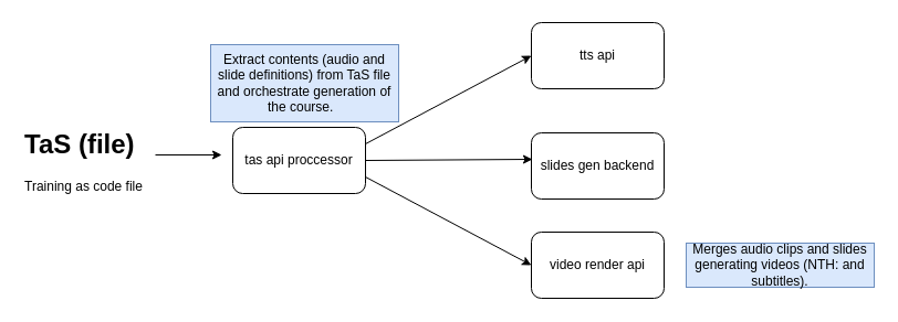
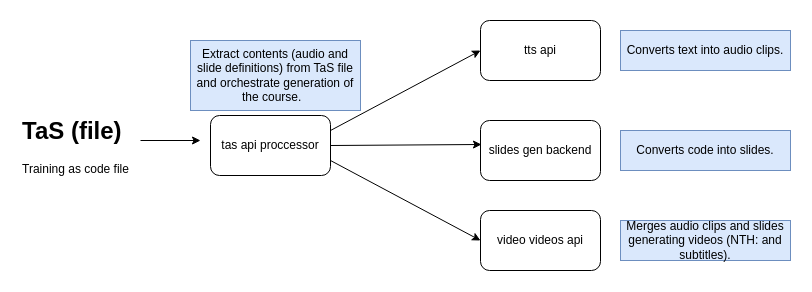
+ <mxCell id="12" value="Converts text into audio clips." style="text;html=1;align=center;verticalAlign=middle;whiteSpace=wrap;rounded=0;fillColor=#dae8fc;strokeColor=#6c8ebf;" vertex="1" parent="1"><mxGeometry x="620" y="30" width="170" height="40" as="geometry" /></mxCell>
+ <mxCell id="13" value="Converts code into slides." style="text;html=1;align=center;verticalAlign=middle;whiteSpace=wrap;rounded=0;fillColor=#dae8fc;strokeColor=#6c8ebf;" vertex="1" parent="1"><mxGeometry x="620" y="130" width="170" height="40" as="geometry" /></mxCell>
- <mxCell id="9" value="video render api" style="rounded=1;whiteSpace=wrap;html=1;" vertex="1" parent="1"><mxGeometry x="480" y="210" width="120" height="60" as="geometry" /></mxCell>
+ <mxCell id="9" value="video videos api" style="rounded=1;whiteSpace=wrap;html=1;" vertex="1" parent="1"><mxGeometry x="480" y="210" width="120" height="60" as="geometry" /></mxCell>
